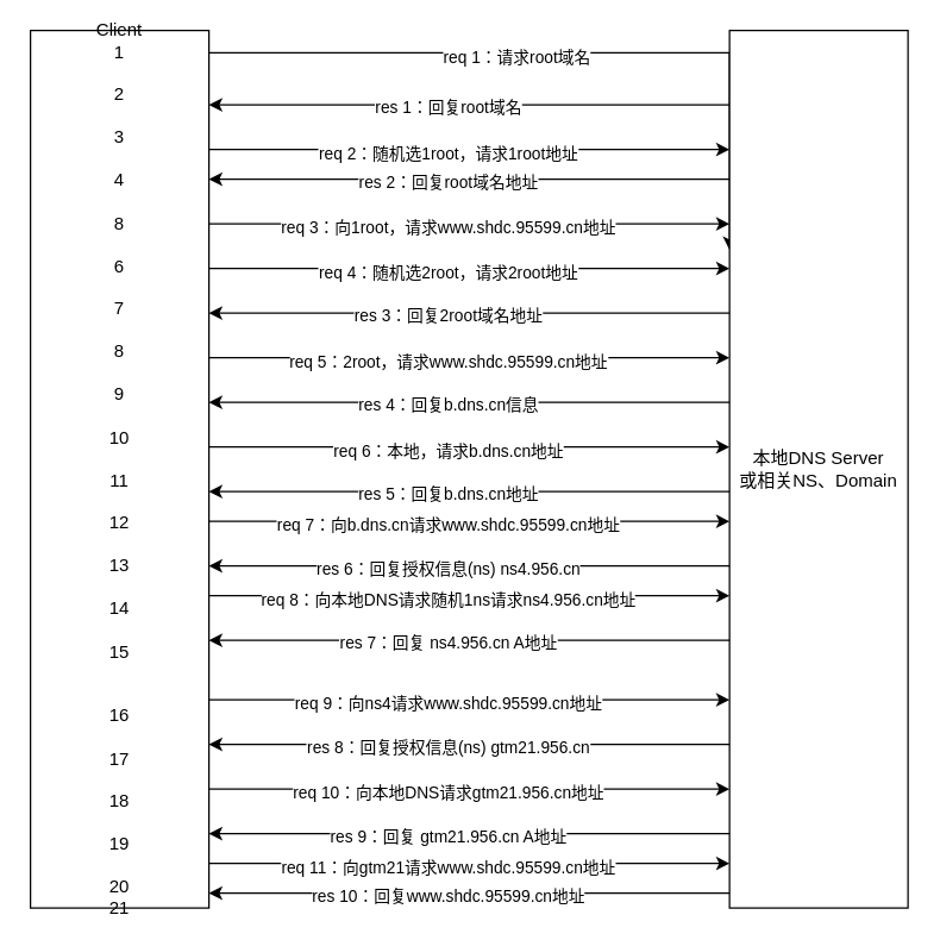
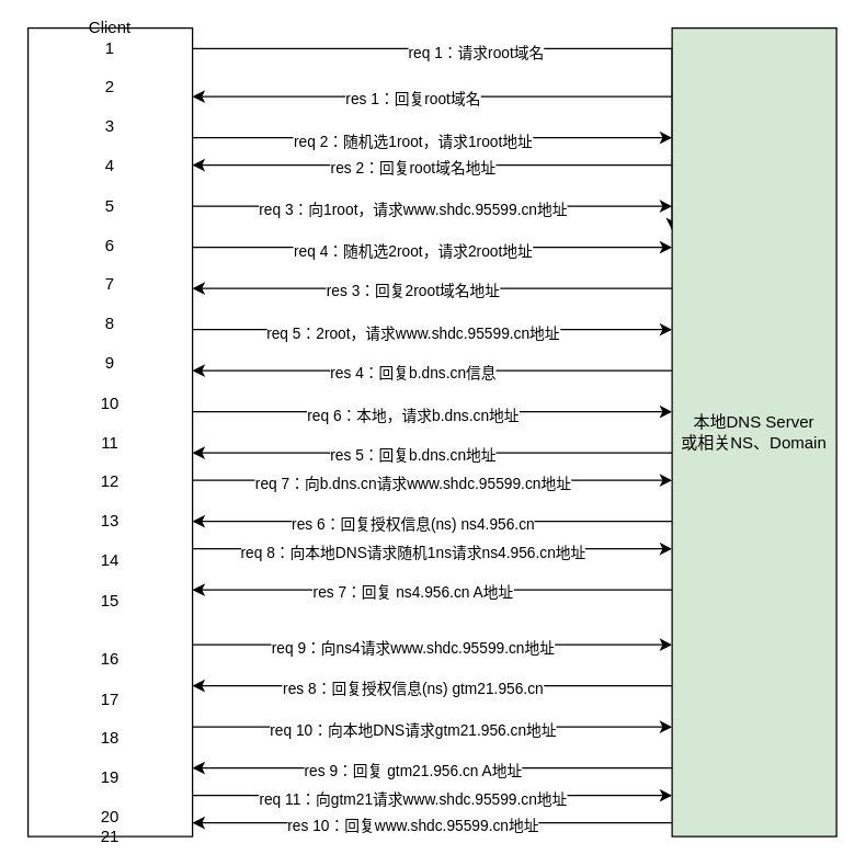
- <mxCell id="4" value="Client&lt;br&gt;1&lt;br&gt;&lt;br&gt;2&lt;br&gt;&lt;br&gt;3&lt;br&gt;&lt;br&gt;4&lt;br&gt;&lt;br&gt;8&lt;br&gt;&lt;br&gt;6&lt;br&gt;&lt;br&gt;7&lt;br&gt;&lt;br&gt;8&lt;br&gt;&lt;br&gt;9&lt;br&gt;&lt;br&gt;10&lt;br&gt;&lt;br&gt;11&lt;br&gt;&lt;br&gt;12&lt;br&gt;&lt;br&gt;13&lt;br&gt;&lt;br&gt;14&lt;br&gt;&lt;br&gt;15&lt;br&gt;&lt;br&gt;&lt;br&gt;16&lt;br&gt;&lt;br&gt;17&lt;br&gt;&lt;br&gt;18&lt;br&gt;&lt;br&gt;19&lt;br&gt;&lt;br&gt;20&lt;br&gt;21" style="rounded=0;whiteSpace=wrap;html=1;" parent="1" vertex="1"><mxGeometry x="20" y="20" width="120" height="590" as="geometry" /></mxCell>
+ <mxCell id="4" value="Client&lt;br&gt;1&lt;br&gt;&lt;br&gt;2&lt;br&gt;&lt;br&gt;3&lt;br&gt;&lt;br&gt;4&lt;br&gt;&lt;br&gt;5&lt;br&gt;&lt;br&gt;6&lt;br&gt;&lt;br&gt;7&lt;br&gt;&lt;br&gt;8&lt;br&gt;&lt;br&gt;9&lt;br&gt;&lt;br&gt;10&lt;br&gt;&lt;br&gt;11&lt;br&gt;&lt;br&gt;12&lt;br&gt;&lt;br&gt;13&lt;br&gt;&lt;br&gt;14&lt;br&gt;&lt;br&gt;15&lt;br&gt;&lt;br&gt;&lt;br&gt;16&lt;br&gt;&lt;br&gt;17&lt;br&gt;&lt;br&gt;18&lt;br&gt;&lt;br&gt;19&lt;br&gt;&lt;br&gt;20&lt;br&gt;21" style="rounded=0;whiteSpace=wrap;html=1;" parent="1" vertex="1"><mxGeometry x="20" y="20" width="120" height="590" as="geometry" /></mxCell>
- <mxCell id="7" value="本地DNS Server&lt;br&gt;或相关NS、Domain" style="rounded=0;whiteSpace=wrap;html=1;" parent="1" vertex="1"><mxGeometry x="490" y="20" width="120" height="590" as="geometry" /></mxCell>
+ <mxCell id="7" value="本地DNS Server&lt;br&gt;或相关NS、Domain" style="rounded=0;whiteSpace=wrap;html=1;fillColor=#d5e8d4;" parent="1" vertex="1"><mxGeometry x="490" y="20" width="120" height="590" as="geometry" /></mxCell>
